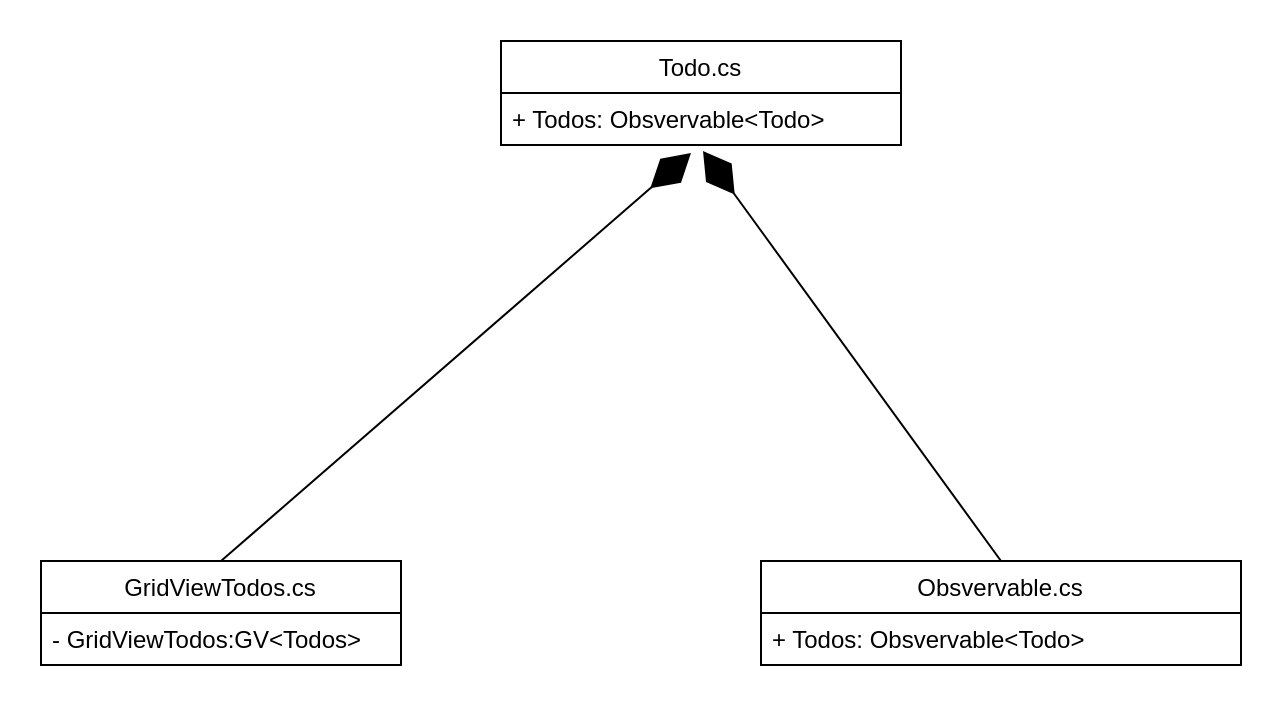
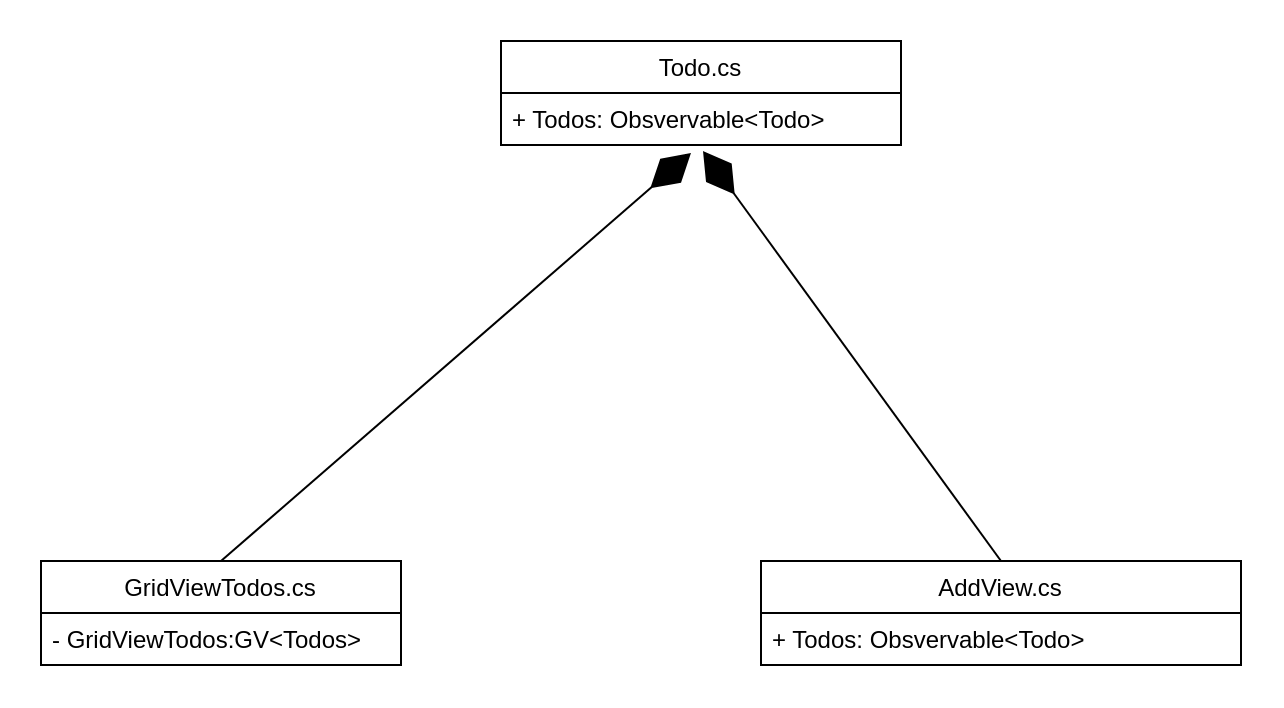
- <mxCell id="6" value="Obsvervable.cs" style="swimlane;fontStyle=0;childLayout=stackLayout;horizontal=1;startSize=26;fillColor=none;horizontalStack=0;resizeParent=1;resizeParentMax=0;resizeLast=0;collapsible=1;marginBottom=0;" vertex="1" parent="1"><mxGeometry x="380" y="280" width="240" height="52" as="geometry" /></mxCell>
+ <mxCell id="6" value="AddView.cs" style="swimlane;fontStyle=0;childLayout=stackLayout;horizontal=1;startSize=26;fillColor=none;horizontalStack=0;resizeParent=1;resizeParentMax=0;resizeLast=0;collapsible=1;marginBottom=0;" vertex="1" parent="1"><mxGeometry x="380" y="280" width="240" height="52" as="geometry" /></mxCell>
